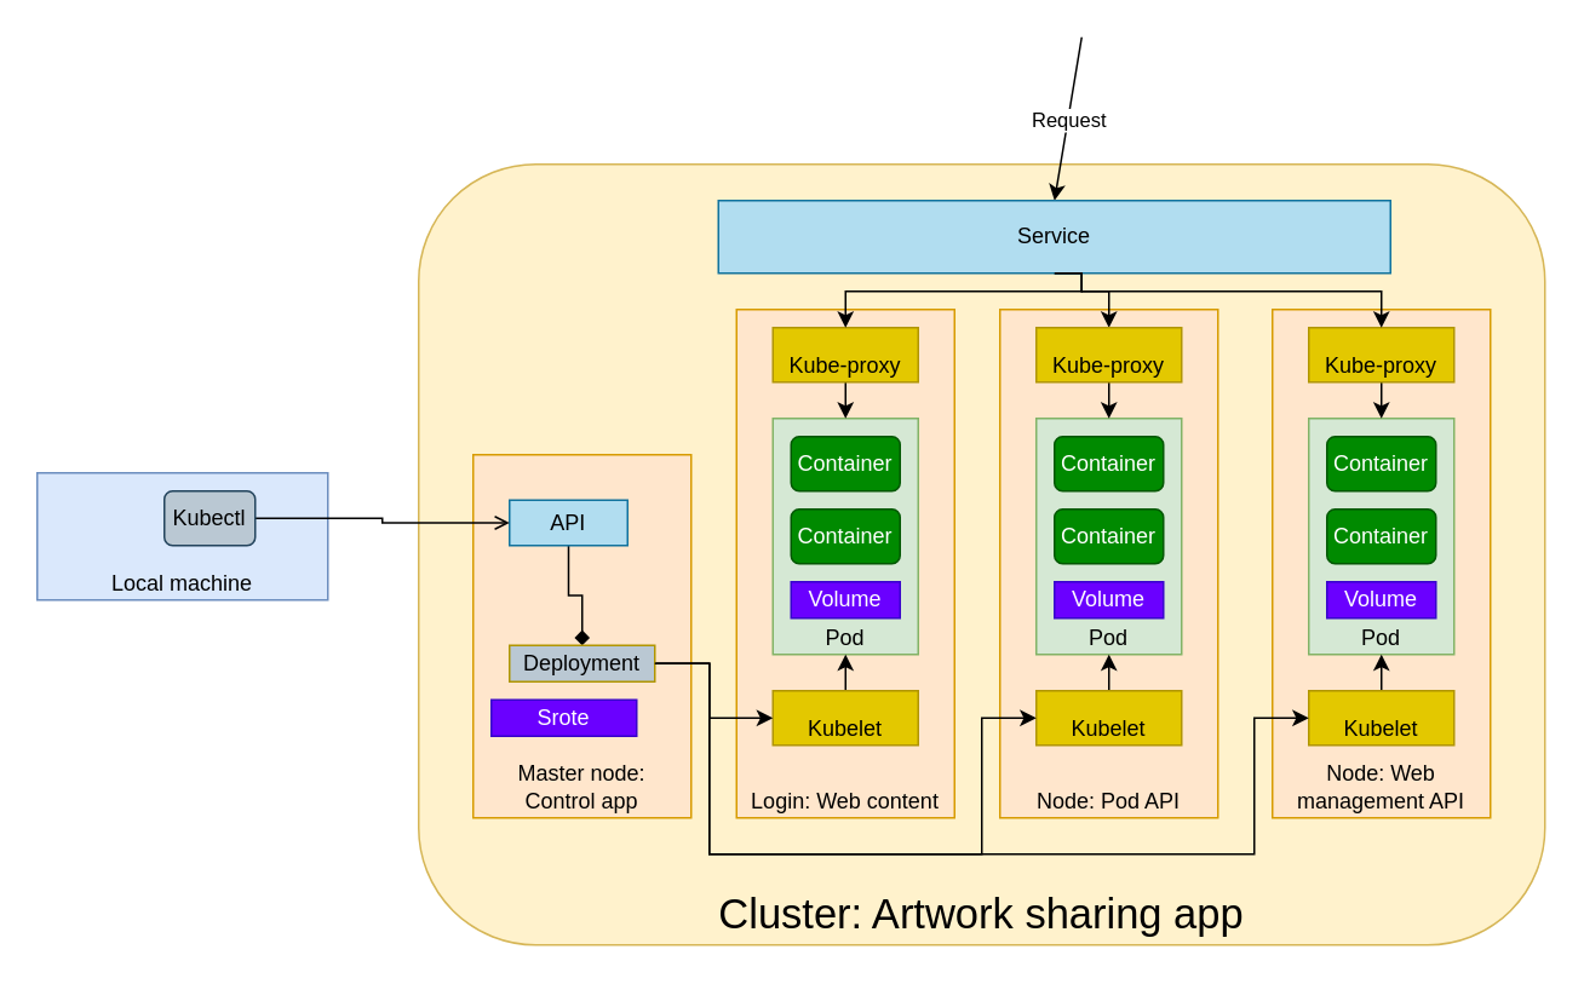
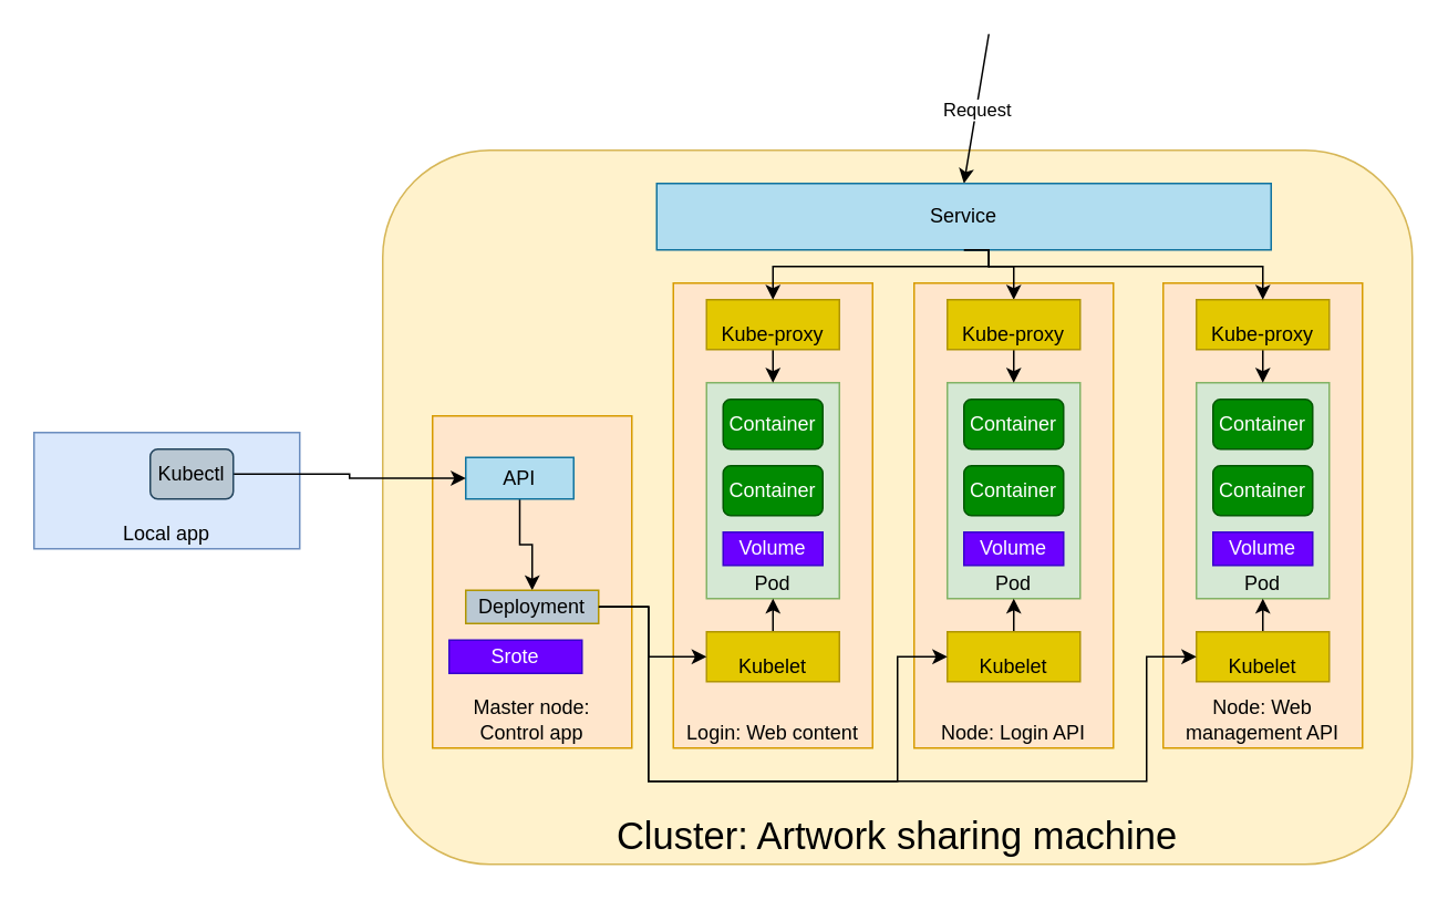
- <mxCell id="7" style="edgeStyle=orthogonalEdgeStyle;rounded=0;orthogonalLoop=1;jettySize=auto;html=1;exitX=1;exitY=0.5;exitDx=0;exitDy=0;entryX=0;entryY=0.5;entryDx=0;entryDy=0;endArrow=open;" edge="1" parent="1" source="8" target="5"><mxGeometry relative="1" as="geometry" /></mxCell>
+ <mxCell id="7" style="edgeStyle=orthogonalEdgeStyle;rounded=0;orthogonalLoop=1;jettySize=auto;html=1;exitX=1;exitY=0.5;exitDx=0;exitDy=0;entryX=0;entryY=0.5;entryDx=0;entryDy=0;" edge="1" parent="1" source="8" target="5"><mxGeometry relative="1" as="geometry" /></mxCell>
- <mxCell id="6" value="Local machine" style="rounded=0;whiteSpace=wrap;html=1;verticalAlign=bottom;fillColor=#dae8fc;strokeColor=#6c8ebf;" vertex="1" parent="1"><mxGeometry x="20" y="260" width="160" height="70" as="geometry" /></mxCell>
+ <mxCell id="6" value="Local app" style="rounded=0;whiteSpace=wrap;html=1;verticalAlign=bottom;fillColor=#dae8fc;strokeColor=#6c8ebf;" vertex="1" parent="1"><mxGeometry x="20" y="260" width="160" height="70" as="geometry" /></mxCell>
- <mxCell id="4" style="edgeStyle=orthogonalEdgeStyle;rounded=0;orthogonalLoop=1;jettySize=auto;html=1;exitX=0.5;exitY=1;exitDx=0;exitDy=0;entryX=0.5;entryY=0;entryDx=0;entryDy=0;endArrow=diamond;" edge="1" parent="1" source="5" target="32"><mxGeometry relative="1" as="geometry" /></mxCell>
+ <mxCell id="4" style="edgeStyle=orthogonalEdgeStyle;rounded=0;orthogonalLoop=1;jettySize=auto;html=1;exitX=0.5;exitY=1;exitDx=0;exitDy=0;entryX=0.5;entryY=0;entryDx=0;entryDy=0;" edge="1" parent="1" source="5" target="32"><mxGeometry relative="1" as="geometry" /></mxCell>
- <mxCell id="15" value="Node: Pod API" style="rounded=0;whiteSpace=wrap;html=1;verticalAlign=bottom;fillColor=#ffe6cc;strokeColor=#d79b00;" vertex="1" parent="1"><mxGeometry x="550" y="170" width="120" height="280" as="geometry" /></mxCell>
+ <mxCell id="15" value="Node: Login API" style="rounded=0;whiteSpace=wrap;html=1;verticalAlign=bottom;fillColor=#ffe6cc;strokeColor=#d79b00;" vertex="1" parent="1"><mxGeometry x="550" y="170" width="120" height="280" as="geometry" /></mxCell>
- <mxCell id="2" value="Cluster: Artwork sharing app" style="rounded=1;whiteSpace=wrap;html=1;verticalAlign=bottom;fillColor=#fff2cc;strokeColor=#d6b656;fontSize=23;" vertex="1" parent="1"><mxGeometry x="230" y="90" width="620" height="430" as="geometry" /></mxCell>
+ <mxCell id="2" value="Cluster: Artwork sharing machine" style="rounded=1;whiteSpace=wrap;html=1;verticalAlign=bottom;fillColor=#fff2cc;strokeColor=#d6b656;fontSize=23;" vertex="1" parent="1"><mxGeometry x="230" y="90" width="620" height="430" as="geometry" /></mxCell>
